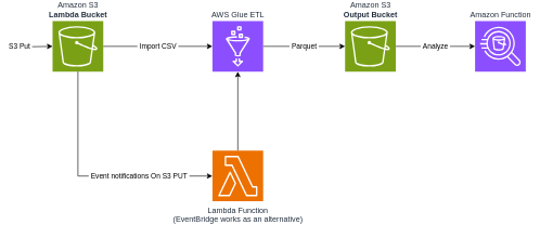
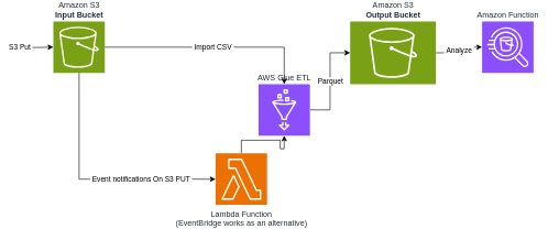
- <mxCell id="4" value="Amazon S3&lt;div&gt;&lt;b&gt;Lambda Bucket&lt;/b&gt;&lt;/div&gt;" style="sketch=0;points=[[0,0,0],[0.25,0,0],[0.5,0,0],[0.75,0,0],[1,0,0],[0,1,0],[0.25,1,0],[0.5,1,0],[0.75,1,0],[1,1,0],[0,0.25,0],[0,0.5,0],[0,0.75,0],[1,0.25,0],[1,0.5,0],[1,0.75,0]];outlineConnect=0;fontColor=#232F3E;fillColor=#7AA116;strokeColor=#ffffff;dashed=0;verticalLabelPosition=top;verticalAlign=bottom;align=center;html=1;fontSize=12;fontStyle=0;aspect=fixed;shape=mxgraph.aws4.resourceIcon;resIcon=mxgraph.aws4.s3;labelPosition=center;" vertex="1" parent="1"><mxGeometry x="80" y="20" width="78" height="78" as="geometry" /></mxCell>
+ <mxCell id="4" value="Amazon S3&lt;div&gt;&lt;b&gt;Input Bucket&lt;/b&gt;&lt;/div&gt;" style="sketch=0;points=[[0,0,0],[0.25,0,0],[0.5,0,0],[0.75,0,0],[1,0,0],[0,1,0],[0.25,1,0],[0.5,1,0],[0.75,1,0],[1,1,0],[0,0.25,0],[0,0.5,0],[0,0.75,0],[1,0.25,0],[1,0.5,0],[1,0.75,0]];outlineConnect=0;fontColor=#232F3E;fillColor=#7AA116;strokeColor=#ffffff;dashed=0;verticalLabelPosition=top;verticalAlign=bottom;align=center;html=1;fontSize=12;fontStyle=0;aspect=fixed;shape=mxgraph.aws4.resourceIcon;resIcon=mxgraph.aws4.s3;labelPosition=center;" vertex="1" parent="1"><mxGeometry x="80" y="20" width="78" height="78" as="geometry" /></mxCell>
- <mxCell id="6" value="AWS Glue ETL" style="sketch=0;points=[[0,0,0],[0.25,0,0],[0.5,0,0],[0.75,0,0],[1,0,0],[0,1,0],[0.25,1,0],[0.5,1,0],[0.75,1,0],[1,1,0],[0,0.25,0],[0,0.5,0],[0,0.75,0],[1,0.25,0],[1,0.5,0],[1,0.75,0]];outlineConnect=0;fontColor=#232F3E;fillColor=#8C4FFF;strokeColor=#ffffff;dashed=0;verticalLabelPosition=top;verticalAlign=bottom;align=center;html=1;fontSize=12;fontStyle=0;aspect=fixed;shape=mxgraph.aws4.resourceIcon;resIcon=mxgraph.aws4.glue;labelPosition=center;" vertex="1" parent="1"><mxGeometry x="326" y="20" width="78" height="78" as="geometry" /></mxCell>
+ <mxCell id="6" value="AWS Glue ETL" style="sketch=0;points=[[0,0,0],[0.25,0,0],[0.5,0,0],[0.75,0,0],[1,0,0],[0,1,0],[0.25,1,0],[0.5,1,0],[0.75,1,0],[1,1,0],[0,0.25,0],[0,0.5,0],[0,0.75,0],[1,0.25,0],[1,0.5,0],[1,0.75,0]];outlineConnect=0;fontColor=#232F3E;fillColor=#8C4FFF;strokeColor=#ffffff;dashed=0;verticalLabelPosition=top;verticalAlign=bottom;align=center;html=1;fontSize=12;fontStyle=0;aspect=fixed;shape=mxgraph.aws4.resourceIcon;resIcon=mxgraph.aws4.glue;labelPosition=center;" vertex="1" parent="1"><mxGeometry x="391" y="115" width="78" height="78" as="geometry" /></mxCell>
- <mxCell id="8" value="Amazon S3&lt;div&gt;&lt;b&gt;Output Bucket&lt;/b&gt;&lt;/div&gt;" style="sketch=0;points=[[0,0,0],[0.25,0,0],[0.5,0,0],[0.75,0,0],[1,0,0],[0,1,0],[0.25,1,0],[0.5,1,0],[0.75,1,0],[1,1,0],[0,0.25,0],[0,0.5,0],[0,0.75,0],[1,0.25,0],[1,0.5,0],[1,0.75,0]];outlineConnect=0;fontColor=#232F3E;fillColor=#7AA116;strokeColor=#ffffff;dashed=0;verticalLabelPosition=top;verticalAlign=bottom;align=center;html=1;fontSize=12;fontStyle=0;aspect=fixed;shape=mxgraph.aws4.resourceIcon;resIcon=mxgraph.aws4.s3;labelPosition=center;" vertex="1" parent="1"><mxGeometry x="530" y="20" width="78" height="78" as="geometry" /></mxCell>
+ <mxCell id="8" value="Amazon S3&lt;div&gt;&lt;b&gt;Output Bucket&lt;/b&gt;&lt;/div&gt;" style="sketch=0;points=[[0,0,0],[0.25,0,0],[0.5,0,0],[0.75,0,0],[1,0,0],[0,1,0],[0.25,1,0],[0.5,1,0],[0.75,1,0],[1,1,0],[0,0.25,0],[0,0.5,0],[0,0.75,0],[1,0.25,0],[1,0.5,0],[1,0.75,0]];outlineConnect=0;fontColor=#232F3E;fillColor=#7AA116;strokeColor=#ffffff;dashed=0;verticalLabelPosition=top;verticalAlign=bottom;align=center;html=1;fontSize=12;fontStyle=0;aspect=fixed;shape=mxgraph.aws4.resourceIcon;resIcon=mxgraph.aws4.s3;labelPosition=center;" vertex="1" parent="1"><mxGeometry x="530" y="20" width="130" height="95" as="geometry" /></mxCell>
